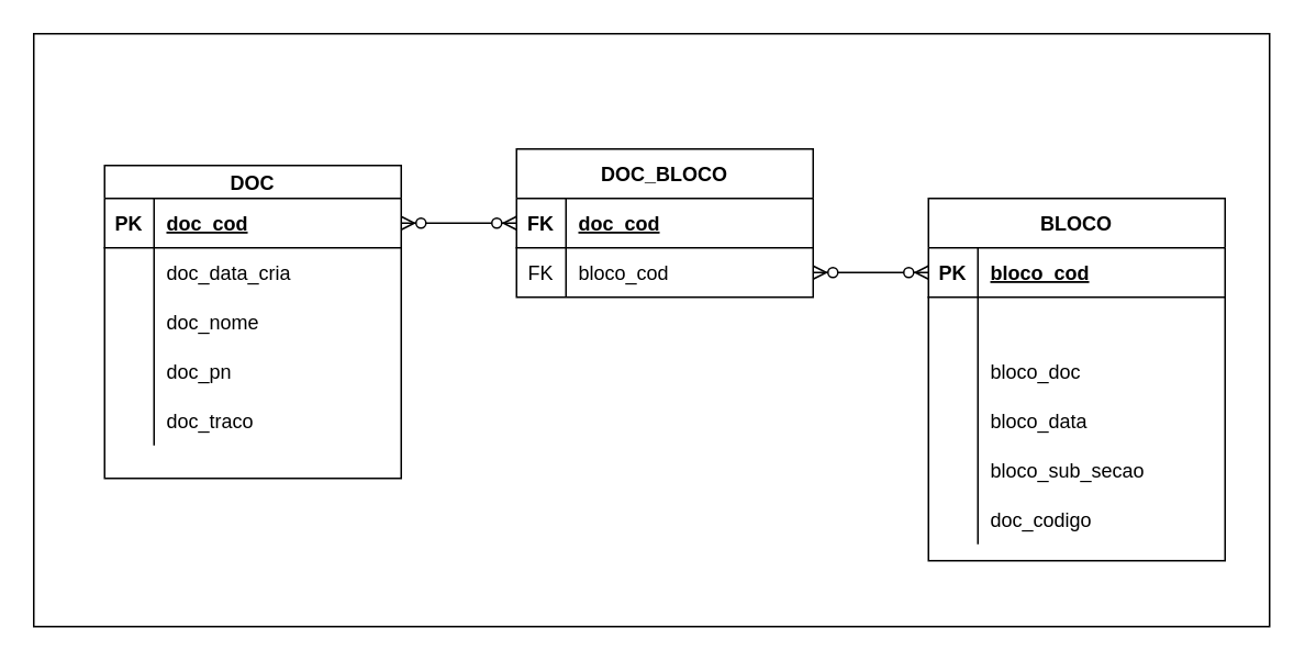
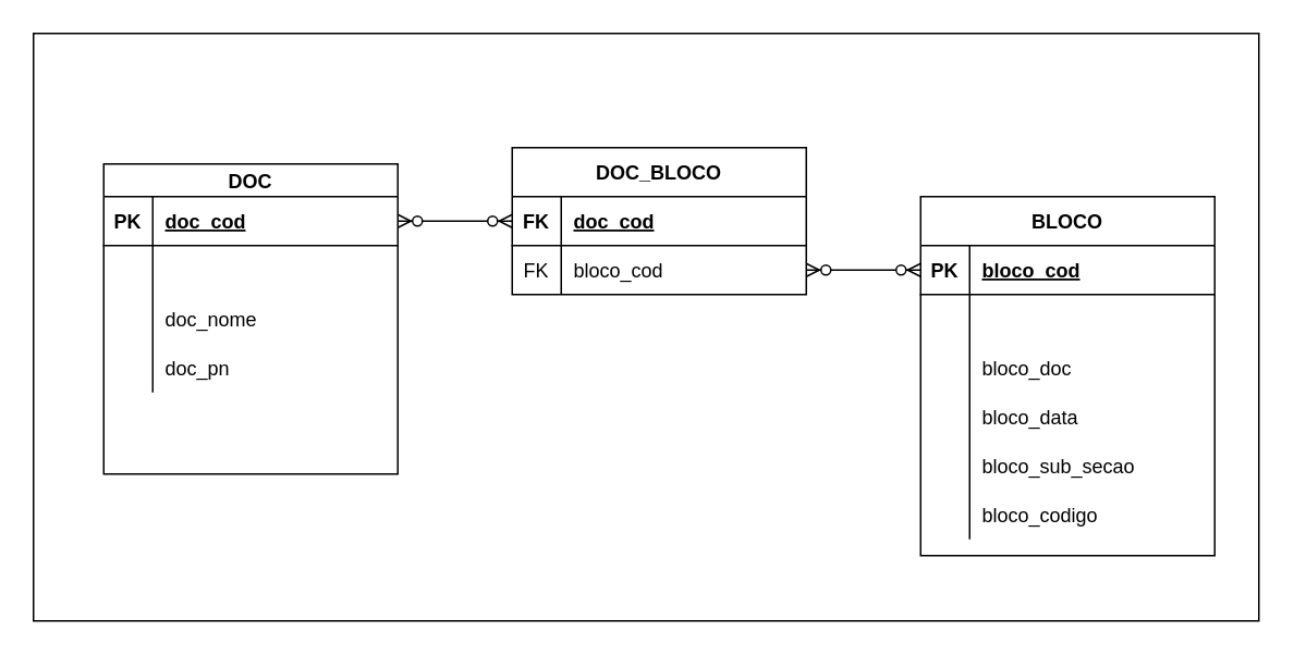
- <mxCell id="9" value="doc_data_cria" style="shape=partialRectangle;connectable=0;fillColor=none;top=0;left=0;bottom=0;right=0;align=left;spacingLeft=6;overflow=hidden;" vertex="1" parent="7"><mxGeometry x="30" width="150" height="30" as="geometry" /></mxCell>
- <mxCell id="18" value="doc_traco" style="shape=partialRectangle;connectable=0;fillColor=none;top=0;left=0;bottom=0;right=0;align=left;spacingLeft=6;fontStyle=0;overflow=hidden;" vertex="1" parent="16"><mxGeometry x="30" width="150" height="30" as="geometry" /></mxCell>
- <mxCell id="36" value="doc_codigo" style="shape=partialRectangle;connectable=0;fillColor=none;top=0;left=0;bottom=0;right=0;align=left;spacingLeft=6;fontStyle=0;overflow=hidden;" vertex="1" parent="34"><mxGeometry x="30" width="150" height="30" as="geometry" /></mxCell>
+ <mxCell id="36" value="bloco_codigo" style="shape=partialRectangle;connectable=0;fillColor=none;top=0;left=0;bottom=0;right=0;align=left;spacingLeft=6;fontStyle=0;overflow=hidden;" vertex="1" parent="34"><mxGeometry x="30" width="150" height="30" as="geometry" /></mxCell>
